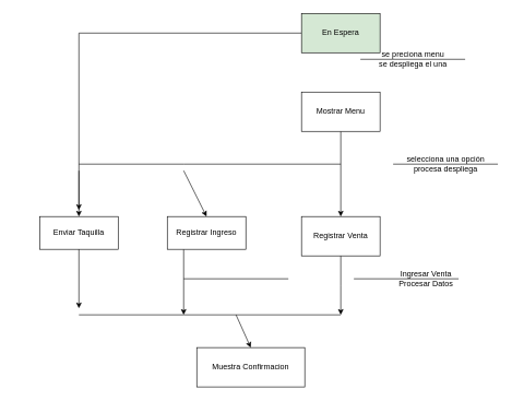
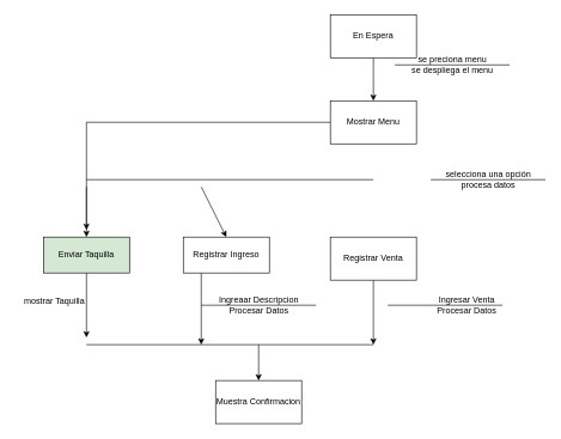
- <mxCell id="2" style="edgeStyle=orthogonalEdgeStyle;rounded=0;orthogonalLoop=1;jettySize=auto;html=1;" parent="1" source="3" target="23" edge="1"><mxGeometry relative="1" as="geometry" /></mxCell>
+ <mxCell id="2" style="edgeStyle=orthogonalEdgeStyle;rounded=0;orthogonalLoop=1;jettySize=auto;html=1;" parent="1" source="3" target="5" edge="1"><mxGeometry relative="1" as="geometry" /></mxCell>
- <mxCell id="3" value="En Espera" style="rounded=0;whiteSpace=wrap;html=1;fillColor=#d5e8d4;" parent="1" vertex="1"><mxGeometry x="460" y="20" width="120" height="60" as="geometry" /></mxCell>
+ <mxCell id="3" value="En Espera" style="rounded=0;whiteSpace=wrap;html=1;" parent="1" vertex="1"><mxGeometry x="460" y="20" width="120" height="60" as="geometry" /></mxCell>
- <mxCell id="15" value="se preciona menu&lt;br&gt;se despliega el una" style="text;html=1;align=center;verticalAlign=middle;resizable=0;points=[];autosize=1;strokeColor=none;fillColor=none;" parent="1" vertex="1"><mxGeometry x="560" y="70" width="140" height="40" as="geometry" /></mxCell>
+ <mxCell id="15" value="se preciona menu&lt;br&gt;se despliega el menu" style="text;html=1;align=center;verticalAlign=middle;resizable=0;points=[];autosize=1;strokeColor=none;fillColor=none;" parent="1" vertex="1"><mxGeometry x="560" y="70" width="140" height="40" as="geometry" /></mxCell>
- <mxCell id="17" value="selecciona una opción&lt;br&gt;procesa despliega" style="text;html=1;align=center;verticalAlign=middle;resizable=0;points=[];autosize=1;strokeColor=none;fillColor=none;" parent="1" vertex="1"><mxGeometry x="610" y="230" width="140" height="40" as="geometry" /></mxCell>
+ <mxCell id="17" value="selecciona una opción&lt;br&gt;procesa datos" style="text;html=1;align=center;verticalAlign=middle;resizable=0;points=[];autosize=1;strokeColor=none;fillColor=none;" parent="1" vertex="1"><mxGeometry x="610" y="230" width="140" height="40" as="geometry" /></mxCell>
- <mxCell id="4" style="edgeStyle=orthogonalEdgeStyle;rounded=0;orthogonalLoop=1;jettySize=auto;html=1;" parent="1" source="5" target="8" edge="1"><mxGeometry relative="1" as="geometry" /></mxCell>
+ <mxCell id="4" style="edgeStyle=orthogonalEdgeStyle;rounded=0;orthogonalLoop=1;jettySize=auto;html=1;" parent="1" source="5" target="23" edge="1"><mxGeometry relative="1" as="geometry" /></mxCell>
- <mxCell id="23" value="Enviar Taquilla" style="rounded=0;whiteSpace=wrap;html=1;" vertex="1" parent="1"><mxGeometry x="60" y="330" width="120" height="50" as="geometry" /></mxCell>
+ <mxCell id="23" value="Enviar Taquilla" style="rounded=0;whiteSpace=wrap;html=1;fillColor=#d5e8d4;" vertex="1" parent="1"><mxGeometry x="60" y="330" width="120" height="50" as="geometry" /></mxCell>
+ <mxCell id="26" value="mostrar Taquilla" style="text;html=1;align=center;verticalAlign=middle;resizable=0;points=[];autosize=1;strokeColor=none;fillColor=none;" vertex="1" parent="1"><mxGeometry x="20" y="405" width="110" height="30" as="geometry" /></mxCell>
+ <mxCell id="21" value="Ingreaar Descripcion&lt;br&gt;Procesar Datos" style="text;html=1;align=center;verticalAlign=middle;resizable=0;points=[];autosize=1;strokeColor=none;fillColor=none;" parent="1" vertex="1"><mxGeometry x="295" y="405" width="130" height="40" as="geometry" /></mxCell>
- <mxCell id="6" value="Muestra Confirmacion" style="rounded=0;whiteSpace=wrap;html=1;" parent="1" vertex="1"><mxGeometry x="300" y="530" width="165" height="60" as="geometry" /></mxCell>
+ <mxCell id="6" value="Muestra Confirmacion" style="rounded=0;whiteSpace=wrap;html=1;" parent="1" vertex="1"><mxGeometry x="300" y="530" width="120" height="60" as="geometry" /></mxCell>
